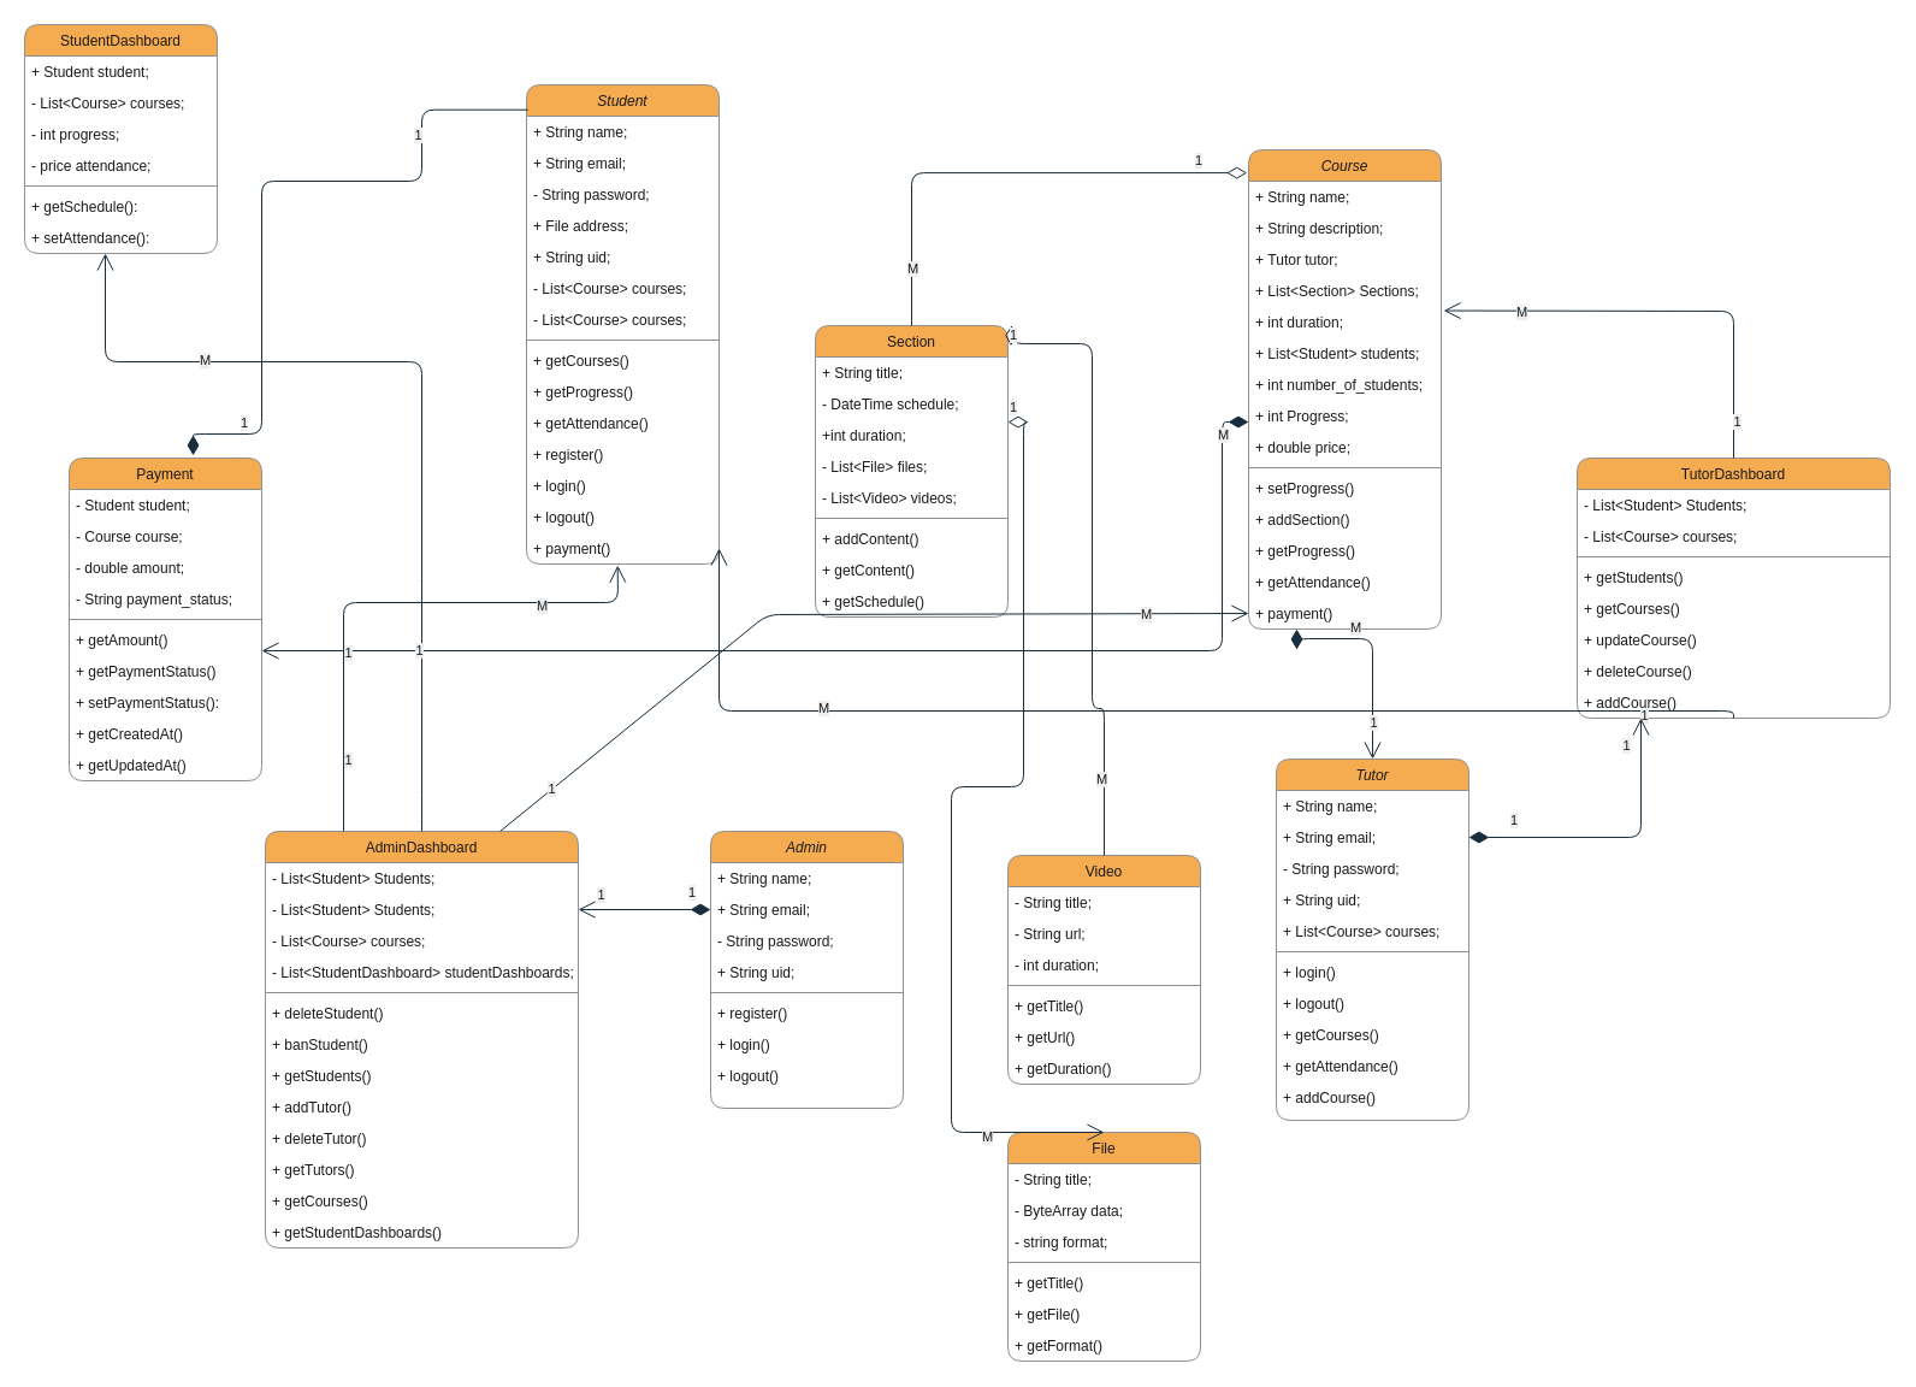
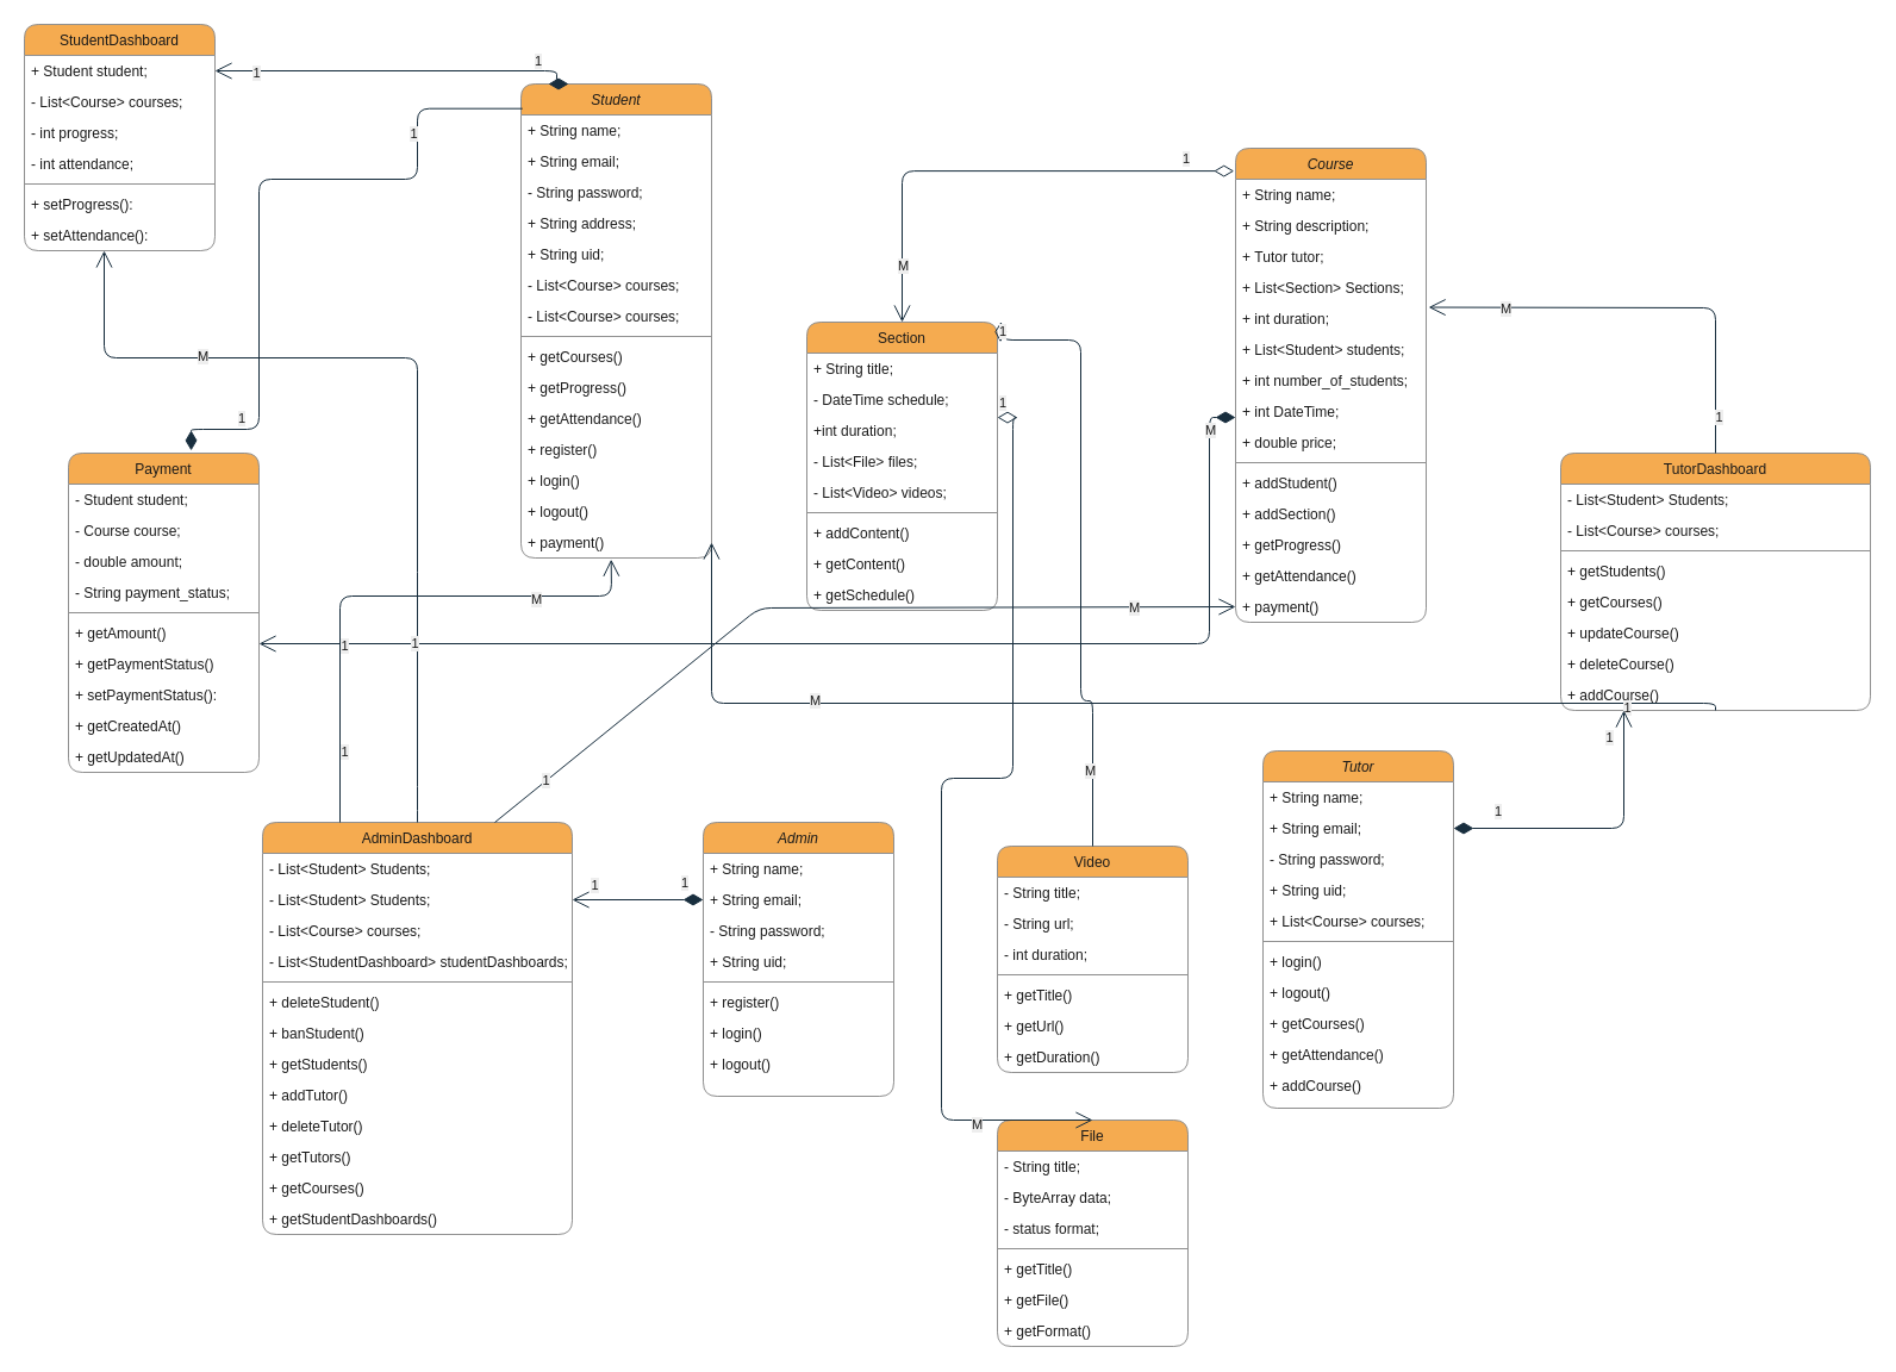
+ <mxCell id="89" value="1" style="endArrow=open;html=1;endSize=12;startArrow=diamondThin;startSize=14;startFill=1;edgeStyle=orthogonalEdgeStyle;align=left;verticalAlign=bottom;rounded=1;entryX=1;entryY=0.5;entryDx=0;entryDy=0;exitX=0.25;exitY=0;exitDx=0;exitDy=0;labelBackgroundColor=#EEEEEE;strokeColor=#182E3E;fontColor=#1A1A1A;" parent="1" source="2" target="53" edge="1"><mxGeometry x="-0.734" y="1" relative="1" as="geometry"><mxPoint x="247" y="40" as="sourcePoint" /><mxPoint x="407" y="40" as="targetPoint" /><Array as="points"><mxPoint x="467" y="70" /><mxPoint x="467" y="59" /></Array><mxPoint as="offset" /></mxGeometry></mxCell>
+ <mxCell id="90" value="1" style="edgeLabel;html=1;align=center;verticalAlign=middle;resizable=0;points=[];rounded=1;labelBackgroundColor=#EEEEEE;fontColor=#1A1A1A;" parent="89" vertex="1" connectable="0"><mxGeometry x="0.782" y="1" relative="1" as="geometry"><mxPoint as="offset" /></mxGeometry></mxCell>
- <mxCell id="56" value="- price attendance;" style="text;align=left;verticalAlign=top;spacingLeft=4;spacingRight=4;overflow=hidden;rotatable=0;points=[[0,0.5],[1,0.5]];portConstraint=eastwest;rounded=1;shadow=0;html=0;fontColor=#1A1A1A;" parent="52" vertex="1"><mxGeometry y="104" width="160" height="26" as="geometry" /></mxCell>
+ <mxCell id="56" value="- int attendance;" style="text;align=left;verticalAlign=top;spacingLeft=4;spacingRight=4;overflow=hidden;rotatable=0;points=[[0,0.5],[1,0.5]];portConstraint=eastwest;rounded=1;shadow=0;html=0;fontColor=#1A1A1A;" parent="52" vertex="1"><mxGeometry y="104" width="160" height="26" as="geometry" /></mxCell>
- <mxCell id="58" value="+ getSchedule():" style="text;align=left;verticalAlign=top;spacingLeft=4;spacingRight=4;overflow=hidden;rotatable=0;points=[[0,0.5],[1,0.5]];portConstraint=eastwest;rounded=1;fontColor=#1A1A1A;" parent="52" vertex="1"><mxGeometry y="138" width="160" height="26" as="geometry" /></mxCell>
+ <mxCell id="58" value="+ setProgress():" style="text;align=left;verticalAlign=top;spacingLeft=4;spacingRight=4;overflow=hidden;rotatable=0;points=[[0,0.5],[1,0.5]];portConstraint=eastwest;rounded=1;fontColor=#1A1A1A;" parent="52" vertex="1"><mxGeometry y="138" width="160" height="26" as="geometry" /></mxCell>
- <mxCell id="6" value="+ File address;" style="text;align=left;verticalAlign=top;spacingLeft=4;spacingRight=4;overflow=hidden;rotatable=0;points=[[0,0.5],[1,0.5]];portConstraint=eastwest;rounded=1;shadow=0;html=0;fontColor=#1A1A1A;" parent="2" vertex="1"><mxGeometry y="104" width="160" height="26" as="geometry" /></mxCell>
+ <mxCell id="6" value="+ String address;" style="text;align=left;verticalAlign=top;spacingLeft=4;spacingRight=4;overflow=hidden;rotatable=0;points=[[0,0.5],[1,0.5]];portConstraint=eastwest;rounded=1;shadow=0;html=0;fontColor=#1A1A1A;" parent="2" vertex="1"><mxGeometry y="104" width="160" height="26" as="geometry" /></mxCell>
- <mxCell id="85" value="1" style="endArrow=none;html=1;endSize=12;startArrow=diamondThin;startSize=14;startFill=0;edgeStyle=orthogonalEdgeStyle;align=left;verticalAlign=bottom;rounded=1;entryX=0.5;entryY=0;entryDx=0;entryDy=0;exitX=-0.008;exitY=0.048;exitDx=0;exitDy=0;exitPerimeter=0;labelBackgroundColor=#EEEEEE;strokeColor=#182E3E;fontColor=#1A1A1A;" parent="1" source="18" target="34" edge="1"><mxGeometry x="-0.776" y="-1" relative="1" as="geometry"><mxPoint x="857" y="229.38" as="sourcePoint" /><mxPoint x="1017" y="229.38" as="targetPoint" /><mxPoint as="offset" /></mxGeometry></mxCell>
+ <mxCell id="85" value="1" style="endArrow=open;html=1;endSize=12;startArrow=diamondThin;startSize=14;startFill=0;edgeStyle=orthogonalEdgeStyle;align=left;verticalAlign=bottom;rounded=1;entryX=0.5;entryY=0;entryDx=0;entryDy=0;exitX=-0.008;exitY=0.048;exitDx=0;exitDy=0;exitPerimeter=0;labelBackgroundColor=#EEEEEE;strokeColor=#182E3E;fontColor=#1A1A1A;" parent="1" source="18" target="34" edge="1"><mxGeometry x="-0.776" y="-1" relative="1" as="geometry"><mxPoint x="857" y="229.38" as="sourcePoint" /><mxPoint x="1017" y="229.38" as="targetPoint" /><mxPoint as="offset" /></mxGeometry></mxCell>
- <mxCell id="26" value="+ int Progress;" style="text;align=left;verticalAlign=top;spacingLeft=4;spacingRight=4;overflow=hidden;rotatable=0;points=[[0,0.5],[1,0.5]];portConstraint=eastwest;rounded=1;shadow=0;html=0;fontColor=#1A1A1A;" parent="18" vertex="1"><mxGeometry y="208" width="160" height="26" as="geometry" /></mxCell>
+ <mxCell id="26" value="+ int DateTime;" style="text;align=left;verticalAlign=top;spacingLeft=4;spacingRight=4;overflow=hidden;rotatable=0;points=[[0,0.5],[1,0.5]];portConstraint=eastwest;rounded=1;shadow=0;html=0;fontColor=#1A1A1A;" parent="18" vertex="1"><mxGeometry y="208" width="160" height="26" as="geometry" /></mxCell>
- <mxCell id="29" value="+ setProgress()&#10;" style="text;align=left;verticalAlign=top;spacingLeft=4;spacingRight=4;overflow=hidden;rotatable=0;points=[[0,0.5],[1,0.5]];portConstraint=eastwest;rounded=1;fontColor=#1A1A1A;" parent="18" vertex="1"><mxGeometry y="268" width="160" height="26" as="geometry" /></mxCell>
+ <mxCell id="29" value="+ addStudent()&#10;" style="text;align=left;verticalAlign=top;spacingLeft=4;spacingRight=4;overflow=hidden;rotatable=0;points=[[0,0.5],[1,0.5]];portConstraint=eastwest;rounded=1;fontColor=#1A1A1A;" parent="18" vertex="1"><mxGeometry y="268" width="160" height="26" as="geometry" /></mxCell>
- <mxCell id="125" value="M" style="endArrow=open;html=1;endSize=12;startArrow=diamondThin;startSize=14;startFill=1;edgeStyle=orthogonalEdgeStyle;align=left;verticalAlign=bottom;rounded=1;exitX=0.25;exitY=1;exitDx=0;exitDy=0;entryX=0.5;entryY=0;entryDx=0;entryDy=0;labelBackgroundColor=#EEEEEE;strokeColor=#182E3E;fontColor=#1A1A1A;" parent="1" source="18" target="113" edge="1"><mxGeometry x="-0.404" relative="1" as="geometry"><mxPoint x="1047" y="360.004" as="sourcePoint" /><mxPoint x="227" y="550" as="targetPoint" /><Array as="points"><mxPoint x="1077" y="530" /><mxPoint x="1140" y="530" /></Array><mxPoint as="offset" /></mxGeometry></mxCell>
- <mxCell id="126" value="1" style="edgeLabel;html=1;align=center;verticalAlign=middle;resizable=0;points=[];rounded=1;labelBackgroundColor=#EEEEEE;fontColor=#1A1A1A;" parent="125" vertex="1" connectable="0"><mxGeometry x="0.86" y="1" relative="1" as="geometry"><mxPoint x="-1" y="-19" as="offset" /></mxGeometry></mxCell>
- <mxCell id="149" value="- string format;" style="text;align=left;verticalAlign=top;spacingLeft=4;spacingRight=4;overflow=hidden;rotatable=0;points=[[0,0.5],[1,0.5]];portConstraint=eastwest;rounded=1;shadow=0;html=0;fontColor=#1A1A1A;" parent="146" vertex="1"><mxGeometry y="78" width="160" height="26" as="geometry" /></mxCell>
+ <mxCell id="149" value="- status format;" style="text;align=left;verticalAlign=top;spacingLeft=4;spacingRight=4;overflow=hidden;rotatable=0;points=[[0,0.5],[1,0.5]];portConstraint=eastwest;rounded=1;shadow=0;html=0;fontColor=#1A1A1A;" parent="146" vertex="1"><mxGeometry y="78" width="160" height="26" as="geometry" /></mxCell>
